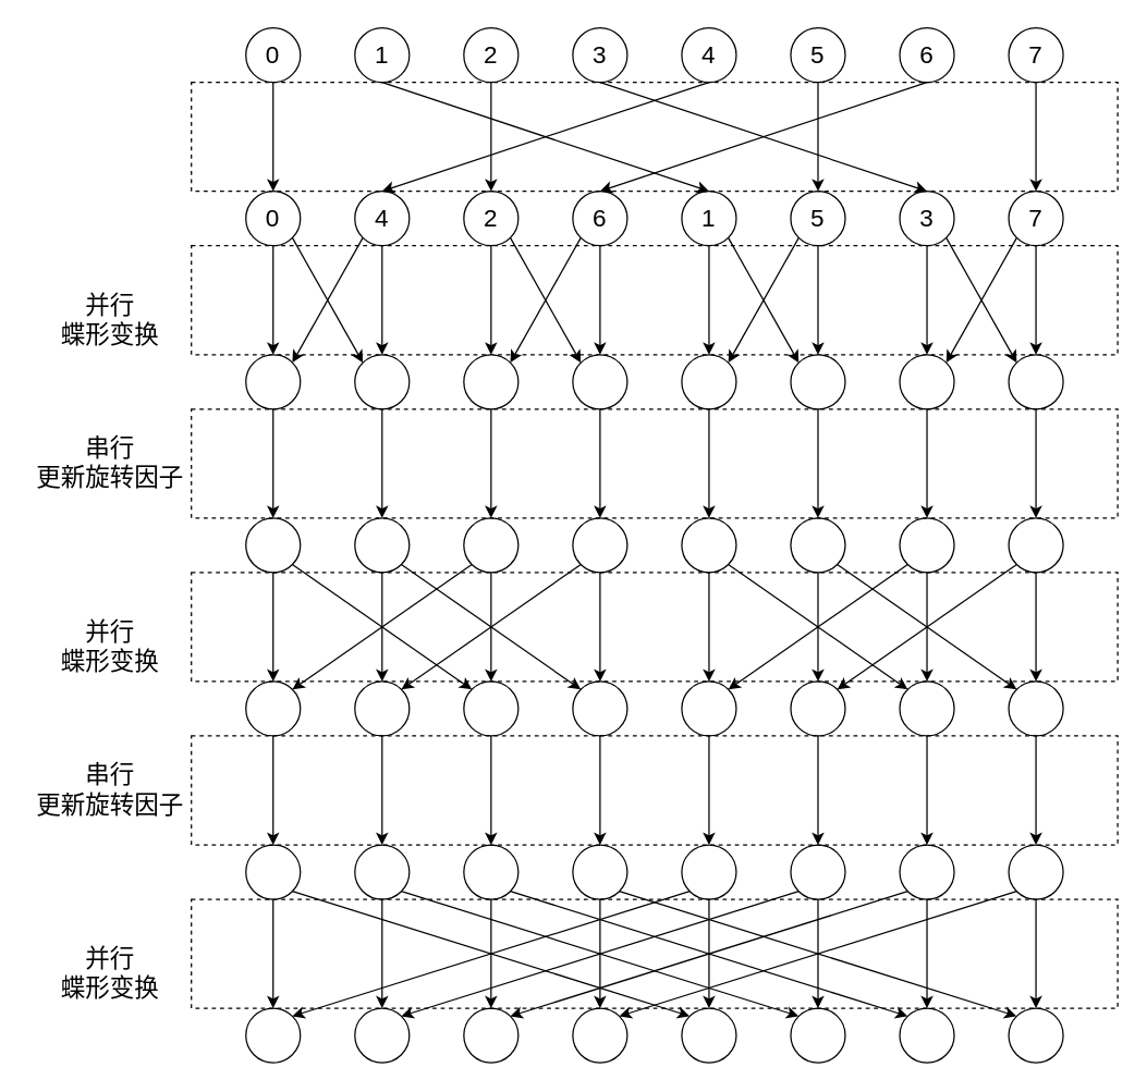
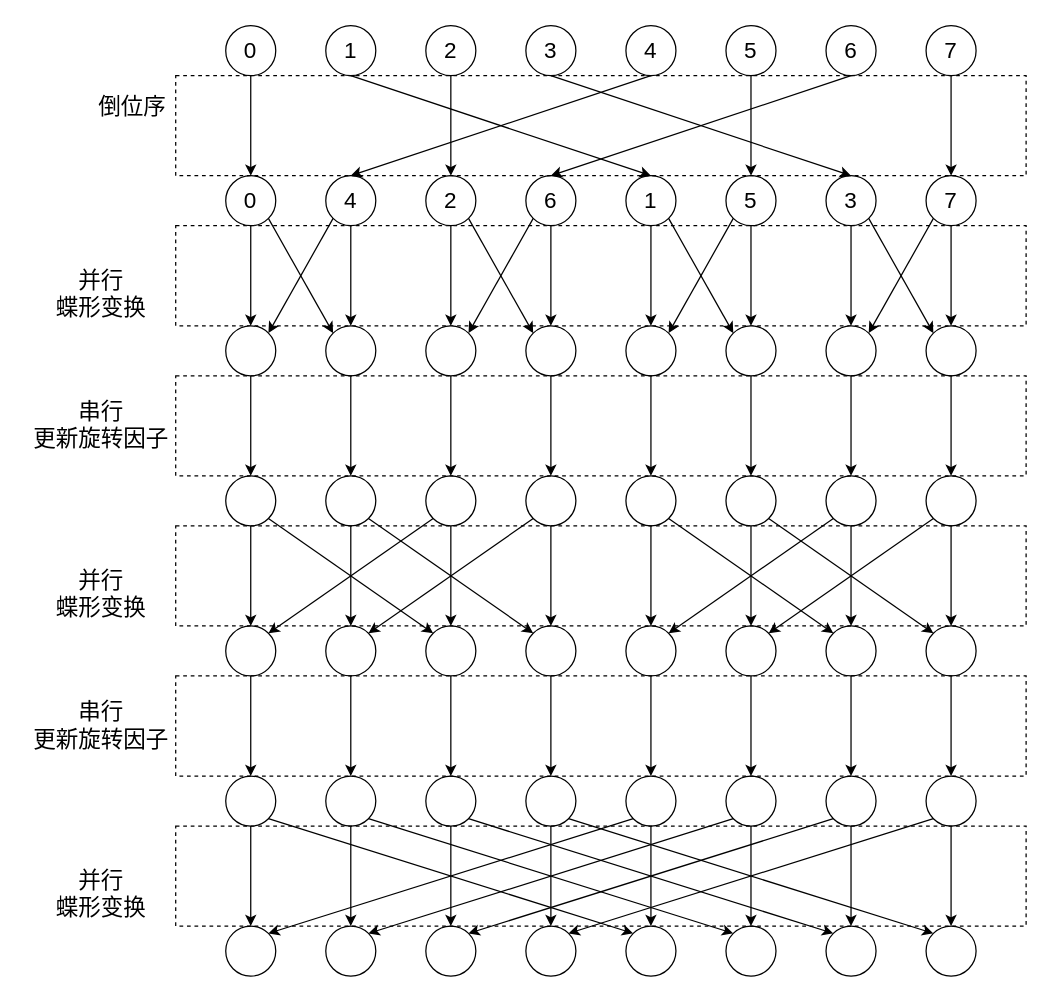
+ <mxCell id="28" value="倒位序" style="text;html=1;align=center;verticalAlign=middle;resizable=0;points=[];autosize=1;strokeColor=none;fillColor=none;fontSize=18;" vertex="1" parent="1"><mxGeometry x="70" y="70" width="70" height="30" as="geometry" /></mxCell>
